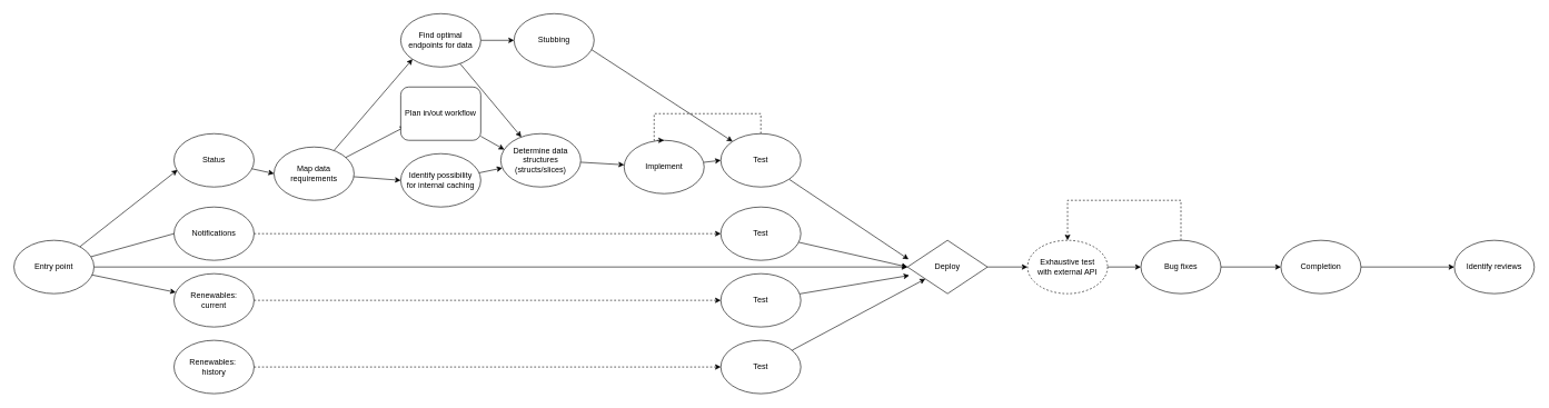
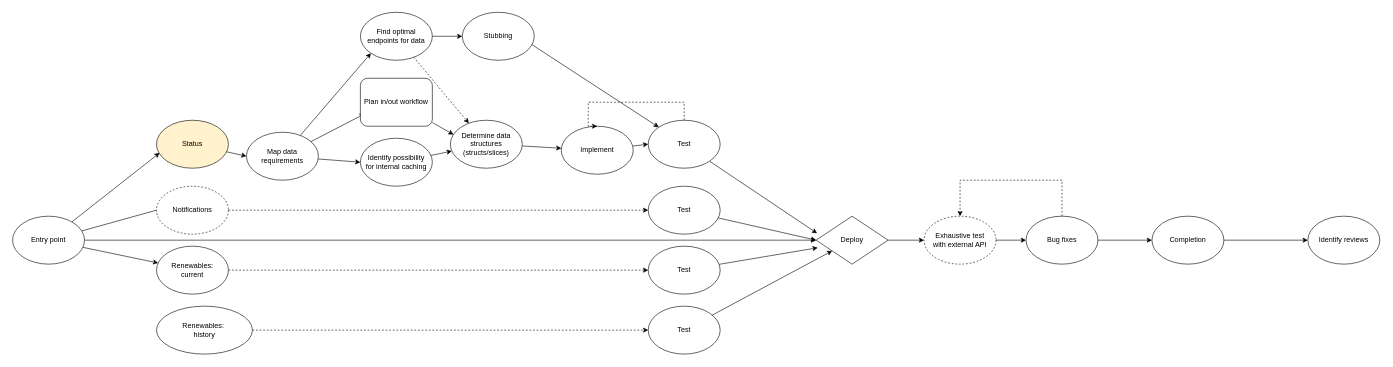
- <mxCell id="21" style="edgeStyle=none;rounded=0;orthogonalLoop=1;jettySize=auto;html=1;" edge="1" parent="1" source="23" target="25"><mxGeometry relative="1" as="geometry" /></mxCell>
+ <mxCell id="21" style="edgeStyle=none;rounded=0;orthogonalLoop=1;jettySize=auto;html=1;dashed=1;" edge="1" parent="1" source="23" target="25"><mxGeometry relative="1" as="geometry" /></mxCell>
- <mxCell id="3" value="Status" style="ellipse;whiteSpace=wrap;html=1;" vertex="1" parent="1"><mxGeometry x="260" y="200" width="120" height="80" as="geometry" /></mxCell>
+ <mxCell id="3" value="Status" style="ellipse;whiteSpace=wrap;html=1;fillColor=#fff2cc;" vertex="1" parent="1"><mxGeometry x="260" y="200" width="120" height="80" as="geometry" /></mxCell>
- <mxCell id="5" value="Notifications" style="ellipse;whiteSpace=wrap;html=1;" vertex="1" parent="1"><mxGeometry x="260" y="310" width="120" height="80" as="geometry" /></mxCell>
+ <mxCell id="5" value="Notifications" style="ellipse;whiteSpace=wrap;html=1;dashed=1;" vertex="1" parent="1"><mxGeometry x="260" y="310" width="120" height="80" as="geometry" /></mxCell>
- <mxCell id="9" value="Renewables:&amp;nbsp;&lt;br&gt;history" style="ellipse;whiteSpace=wrap;html=1;" vertex="1" parent="1"><mxGeometry x="260" y="510" width="120" height="80" as="geometry" /></mxCell>
+ <mxCell id="9" value="Renewables:&amp;nbsp;&lt;br&gt;history" style="ellipse;whiteSpace=wrap;html=1;" vertex="1" parent="1"><mxGeometry x="260" y="510" width="160" height="80" as="geometry" /></mxCell>
